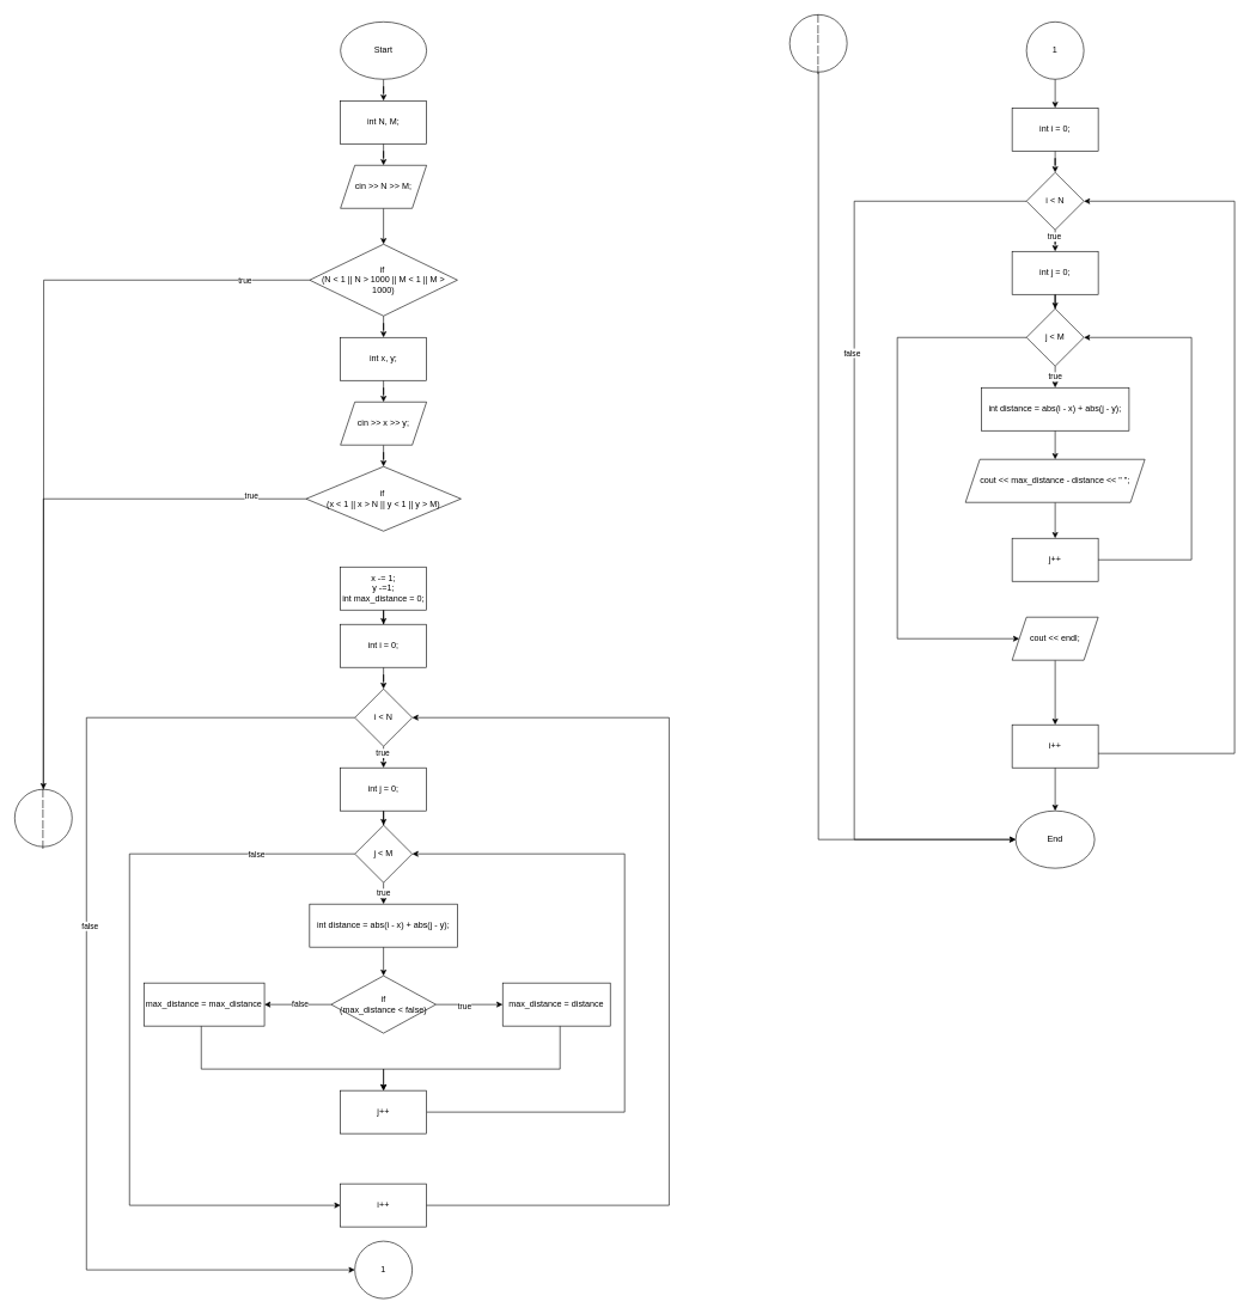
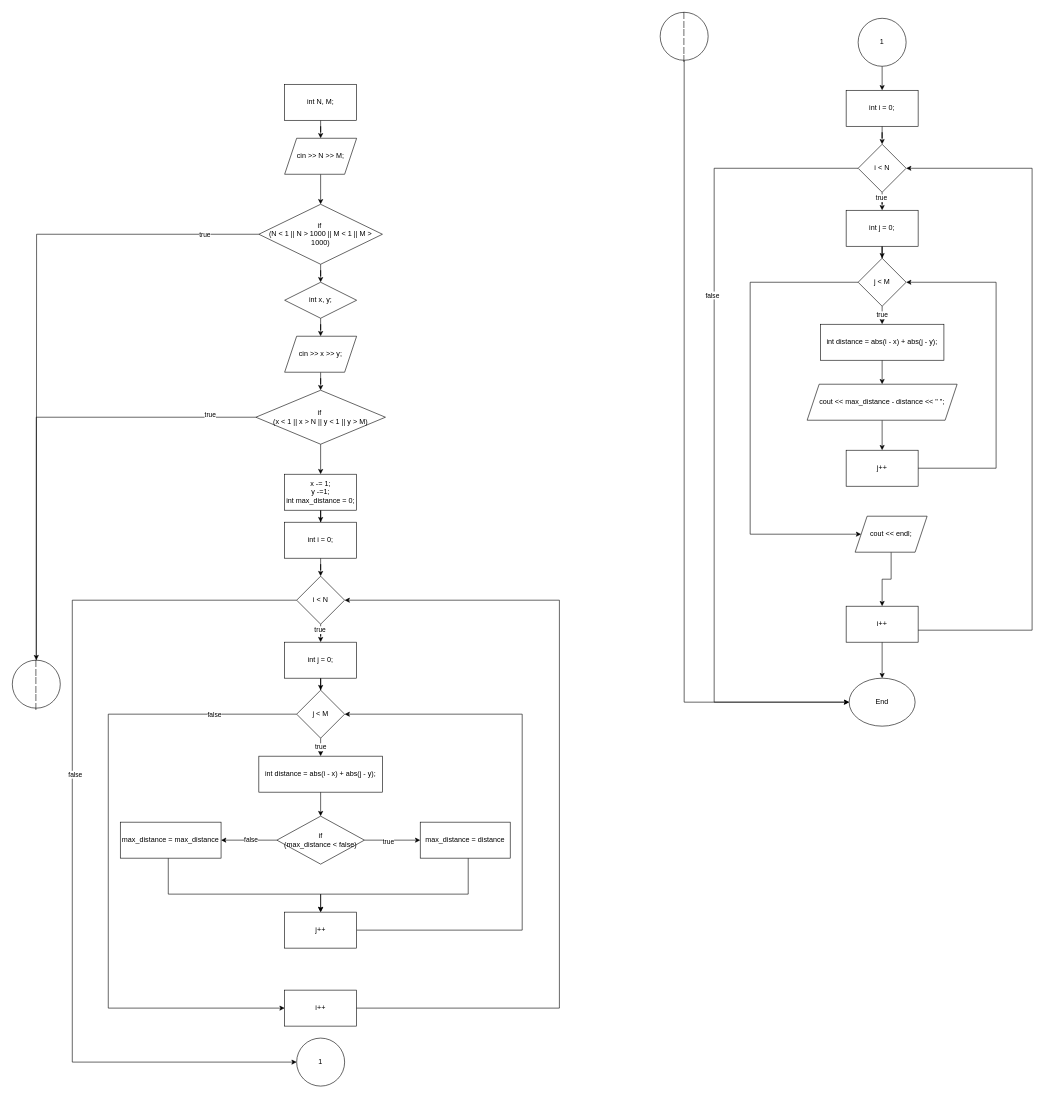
- <mxCell id="3" value="Start" style="ellipse;whiteSpace=wrap;html=1;" vertex="1" parent="1"><mxGeometry x="474" y="30" width="120" height="80" as="geometry" /></mxCell>
- <mxCell id="2" value="" style="edgeStyle=orthogonalEdgeStyle;rounded=0;orthogonalLoop=1;jettySize=auto;html=1;" edge="1" parent="1" source="3" target="5"><mxGeometry relative="1" as="geometry" /></mxCell>
- <mxCell id="13" value="int x, y;" style="whiteSpace=wrap;html=1;" vertex="1" parent="1"><mxGeometry x="474" y="470" width="120" height="60" as="geometry" /></mxCell>
+ <mxCell id="13" value="int x, y;" style="rhombus;whiteSpace=wrap;html=1;" vertex="1" parent="1"><mxGeometry x="474" y="470" width="120" height="60" as="geometry" /></mxCell>
+ <mxCell id="18" value="" style="edgeStyle=orthogonalEdgeStyle;rounded=0;orthogonalLoop=1;jettySize=auto;html=1;" edge="1" parent="1" source="19" target="21"><mxGeometry relative="1" as="geometry" /></mxCell>
- <mxCell id="75" value="cout &amp;lt;&amp;lt; endl;" style="shape=parallelogram;perimeter=parallelogramPerimeter;whiteSpace=wrap;html=1;fixedSize=1;" vertex="1" parent="1"><mxGeometry x="1410" y="860" width="120" height="60" as="geometry" /></mxCell>
+ <mxCell id="75" value="cout &amp;lt;&amp;lt; endl;" style="shape=parallelogram;perimeter=parallelogramPerimeter;whiteSpace=wrap;html=1;fixedSize=1;" vertex="1" parent="1"><mxGeometry x="1425" y="860" width="120" height="60" as="geometry" /></mxCell>
